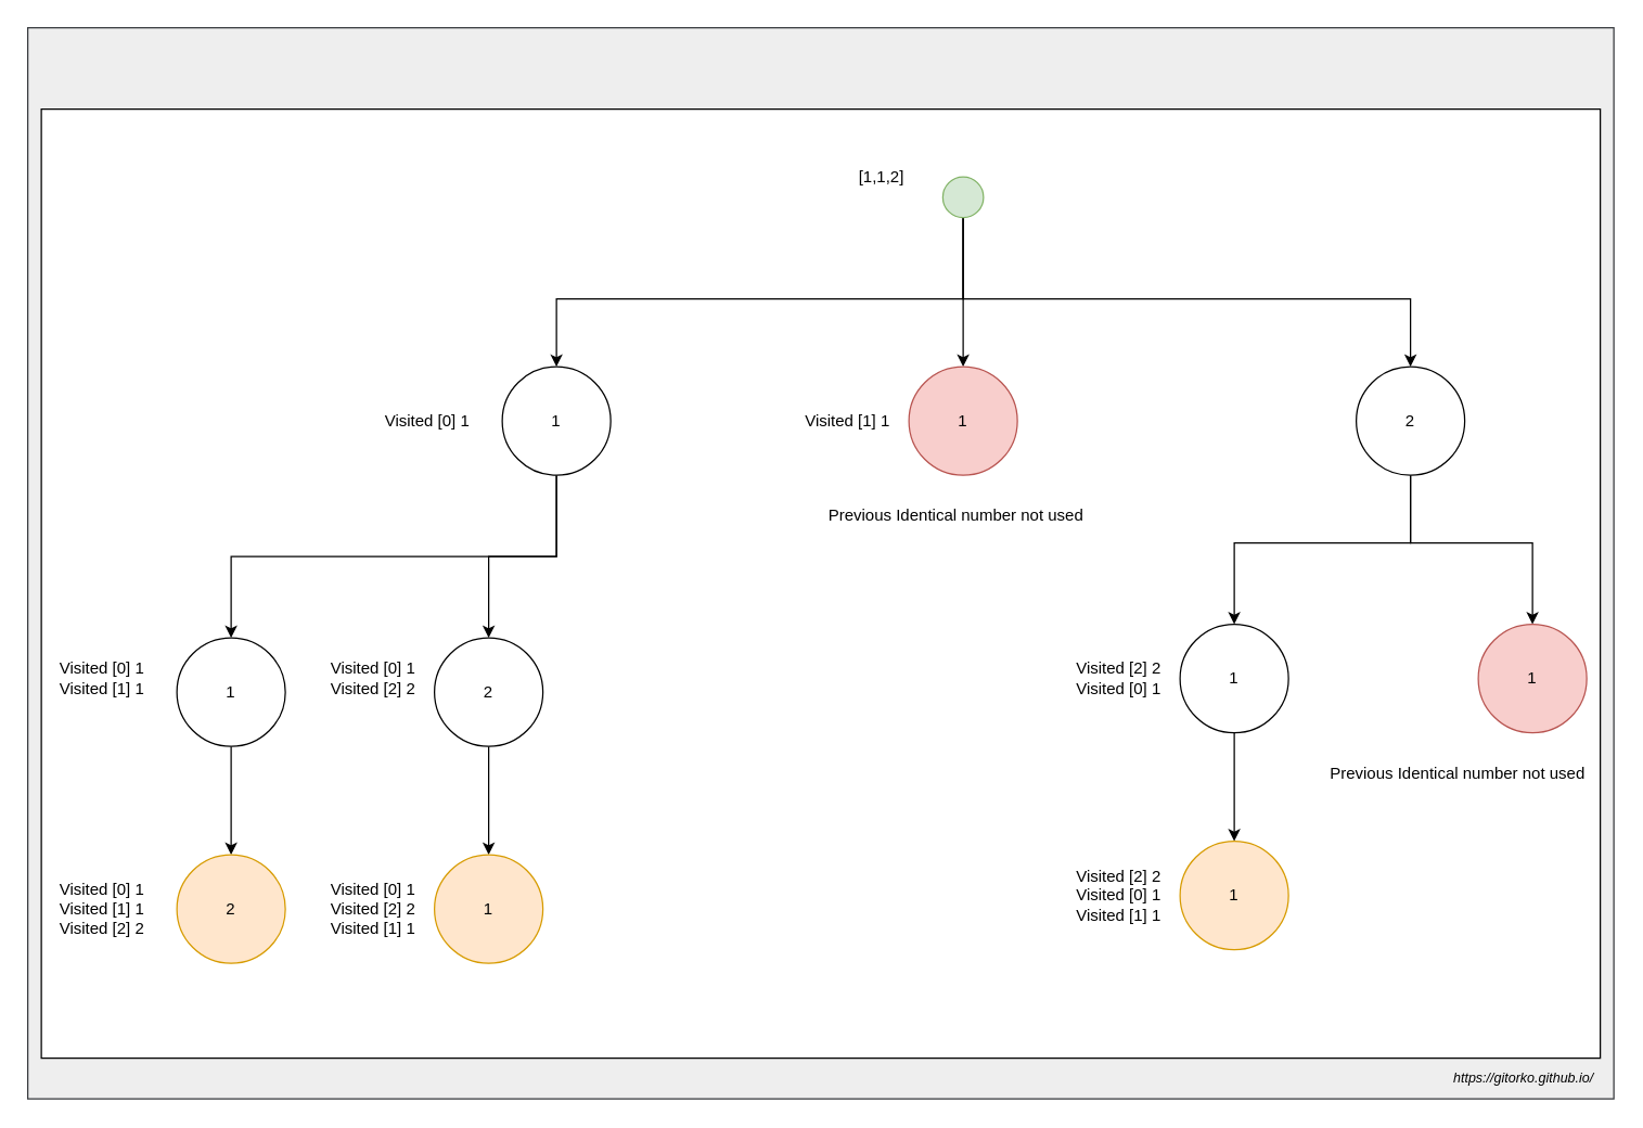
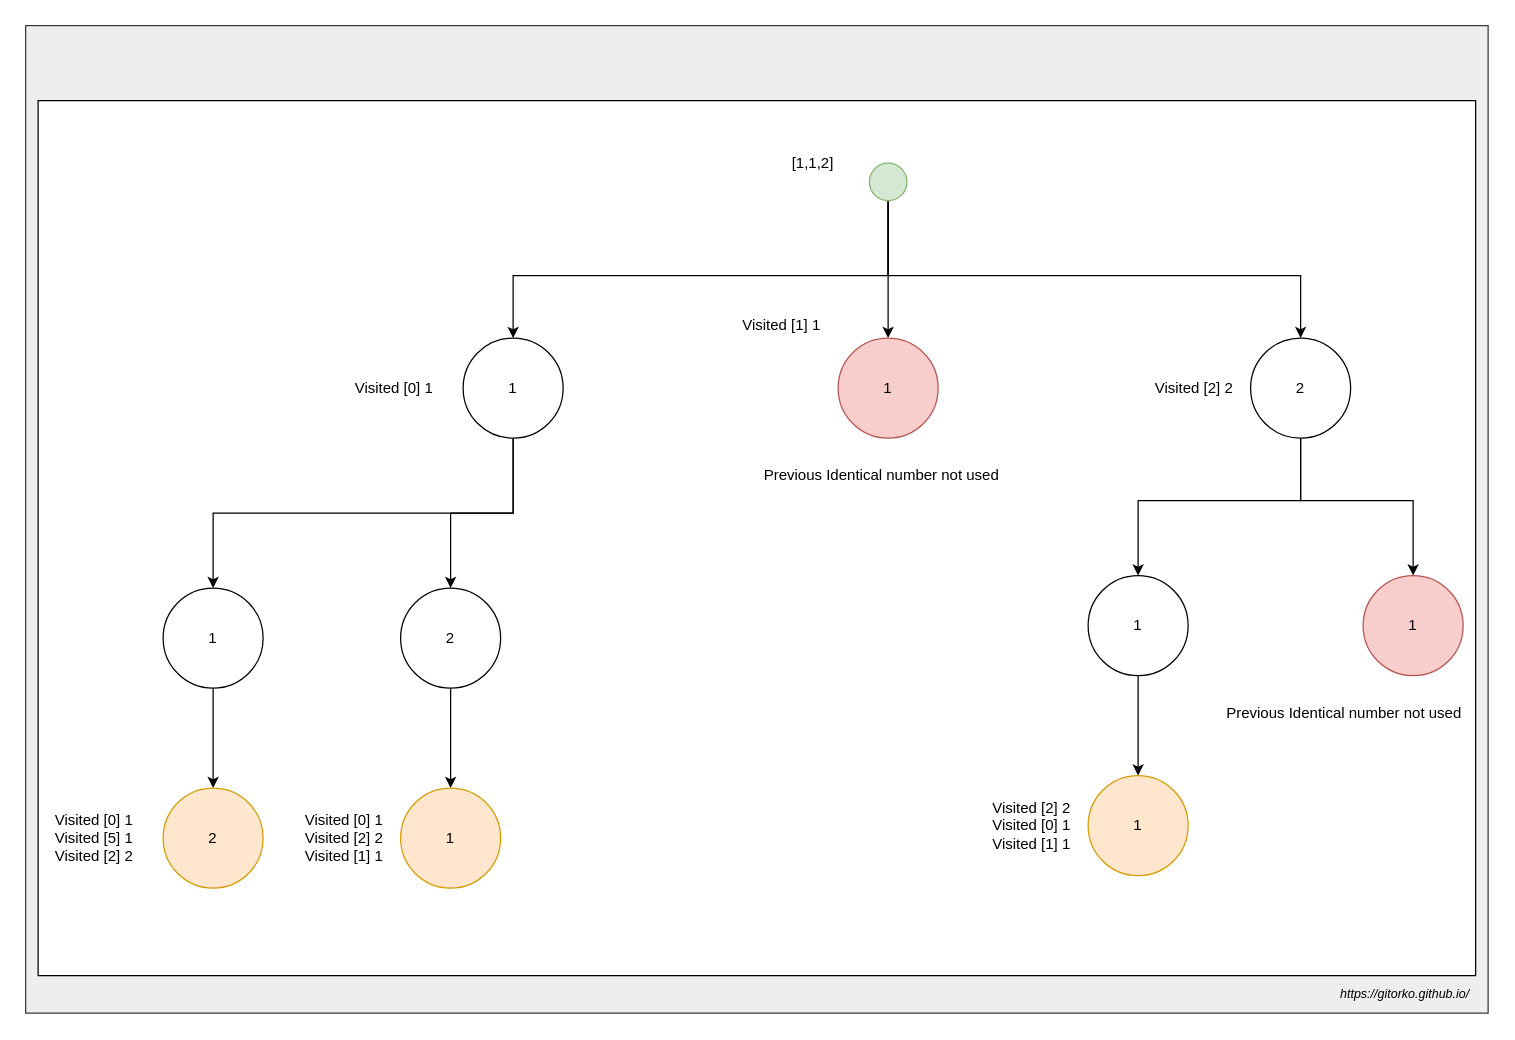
- <mxCell id="31" value="Visited [1] 1" style="text;html=1;strokeColor=none;fillColor=none;align=center;verticalAlign=middle;whiteSpace=wrap;rounded=0;" parent="1" vertex="1"><mxGeometry x="590" y="300" width="70" height="20" as="geometry" /></mxCell>
+ <mxCell id="31" value="Visited [1] 1" style="text;html=1;strokeColor=none;fillColor=none;align=center;verticalAlign=middle;whiteSpace=wrap;rounded=0;" parent="1" vertex="1"><mxGeometry x="590" y="250" width="70" height="20" as="geometry" /></mxCell>
+ <mxCell id="32" value="Visited [2] 2" style="text;html=1;strokeColor=none;fillColor=none;align=center;verticalAlign=middle;whiteSpace=wrap;rounded=0;" parent="1" vertex="1"><mxGeometry x="920" y="300" width="70" height="20" as="geometry" /></mxCell>
- <mxCell id="24" value="Visited [0] 1&lt;br&gt;Visited [1] 1" style="text;html=1;strokeColor=none;fillColor=none;align=center;verticalAlign=middle;whiteSpace=wrap;rounded=0;" parent="1" vertex="1"><mxGeometry x="40" y="490" width="70" height="20" as="geometry" /></mxCell>
- <mxCell id="29" value="Visited [0] 1&lt;br&gt;Visited [2] 2" style="text;html=1;strokeColor=none;fillColor=none;align=center;verticalAlign=middle;whiteSpace=wrap;rounded=0;" parent="1" vertex="1"><mxGeometry x="240" y="490" width="70" height="20" as="geometry" /></mxCell>
- <mxCell id="33" value="Visited [2] 2&lt;br&gt;Visited [0] 1" style="text;html=1;strokeColor=none;fillColor=none;align=center;verticalAlign=middle;whiteSpace=wrap;rounded=0;" parent="1" vertex="1"><mxGeometry x="790" y="490" width="70" height="20" as="geometry" /></mxCell>
- <mxCell id="25" value="Visited [0] 1&lt;br&gt;Visited [1] 1&lt;br&gt;Visited [2] 2" style="text;html=1;strokeColor=none;fillColor=none;align=center;verticalAlign=middle;whiteSpace=wrap;rounded=0;" parent="1" vertex="1"><mxGeometry x="40" y="660" width="70" height="20" as="geometry" /></mxCell>
+ <mxCell id="25" value="Visited [0] 1&lt;br&gt;Visited [5] 1&lt;br&gt;Visited [2] 2" style="text;html=1;strokeColor=none;fillColor=none;align=center;verticalAlign=middle;whiteSpace=wrap;rounded=0;" parent="1" vertex="1"><mxGeometry x="40" y="660" width="70" height="20" as="geometry" /></mxCell>
